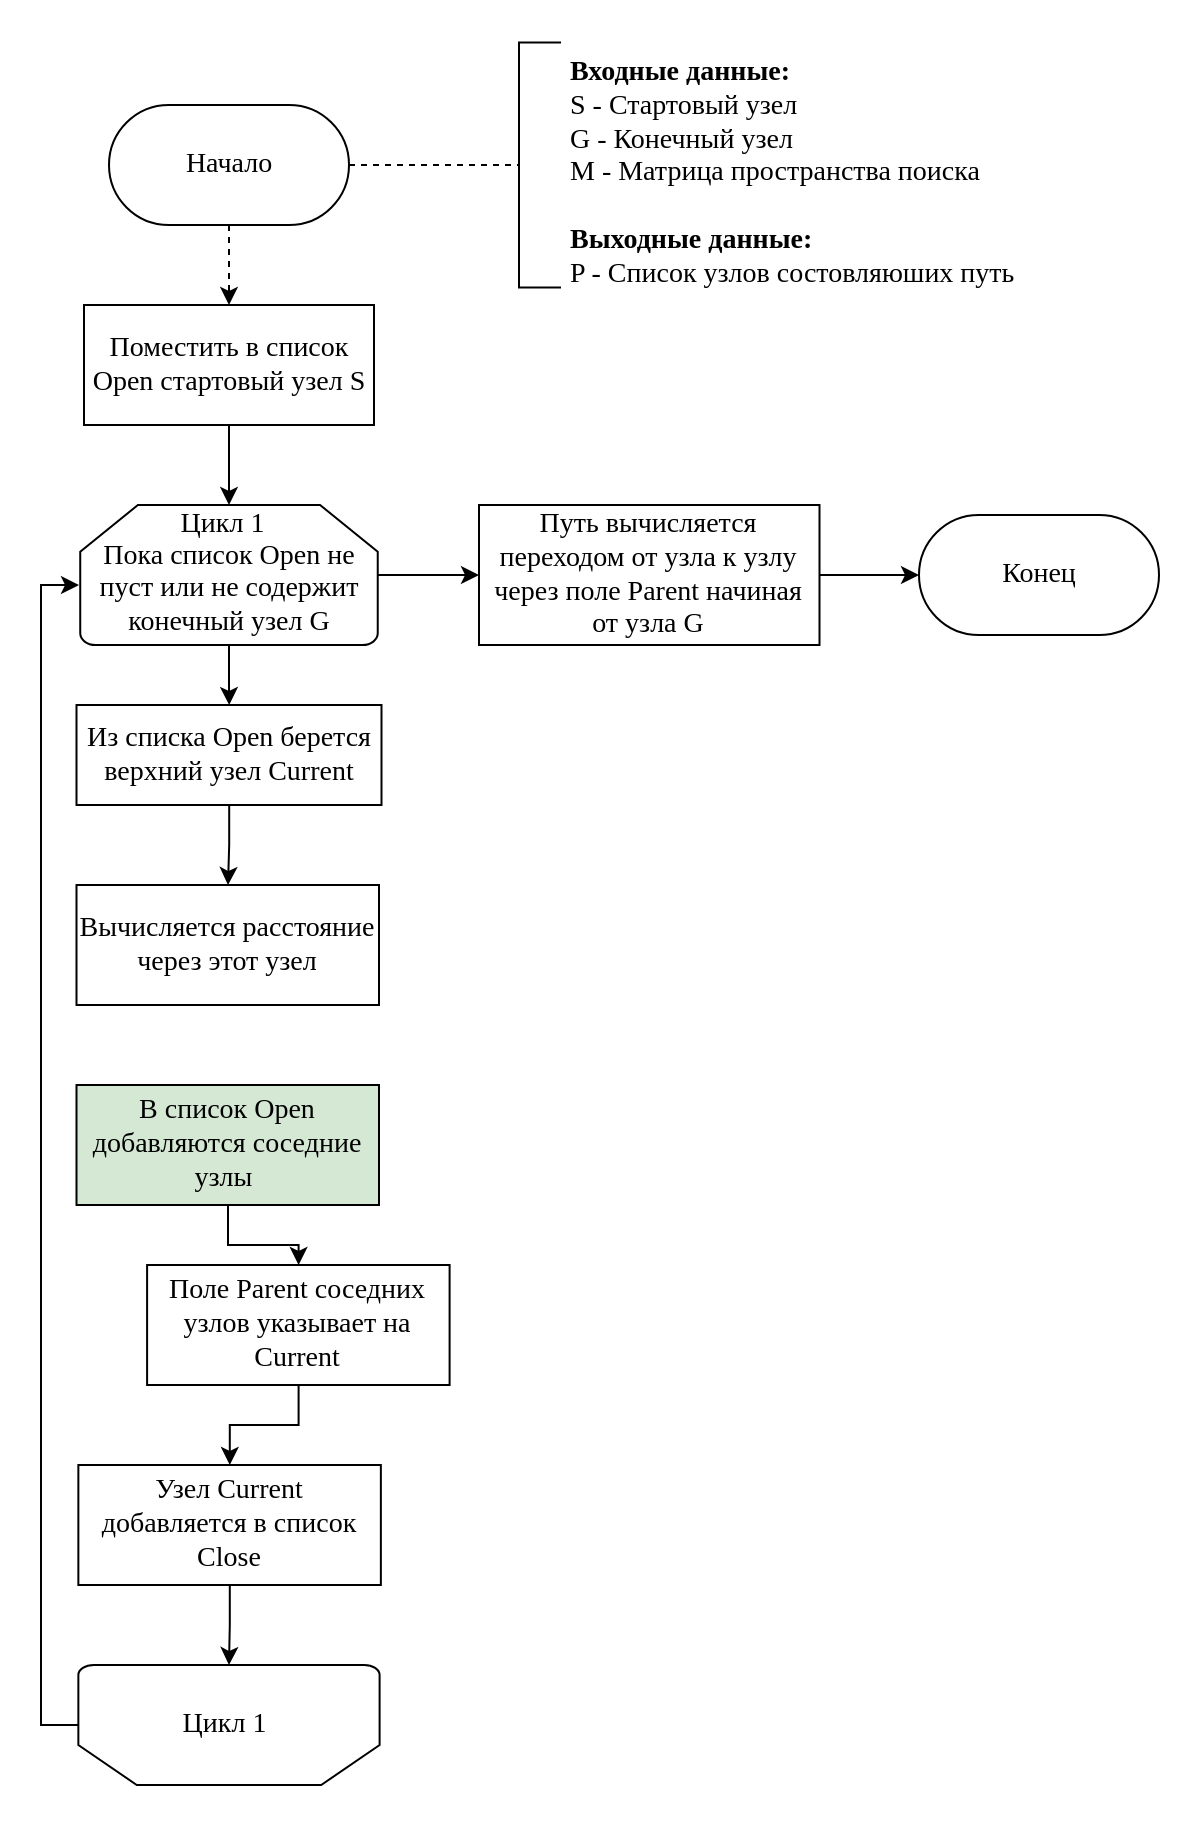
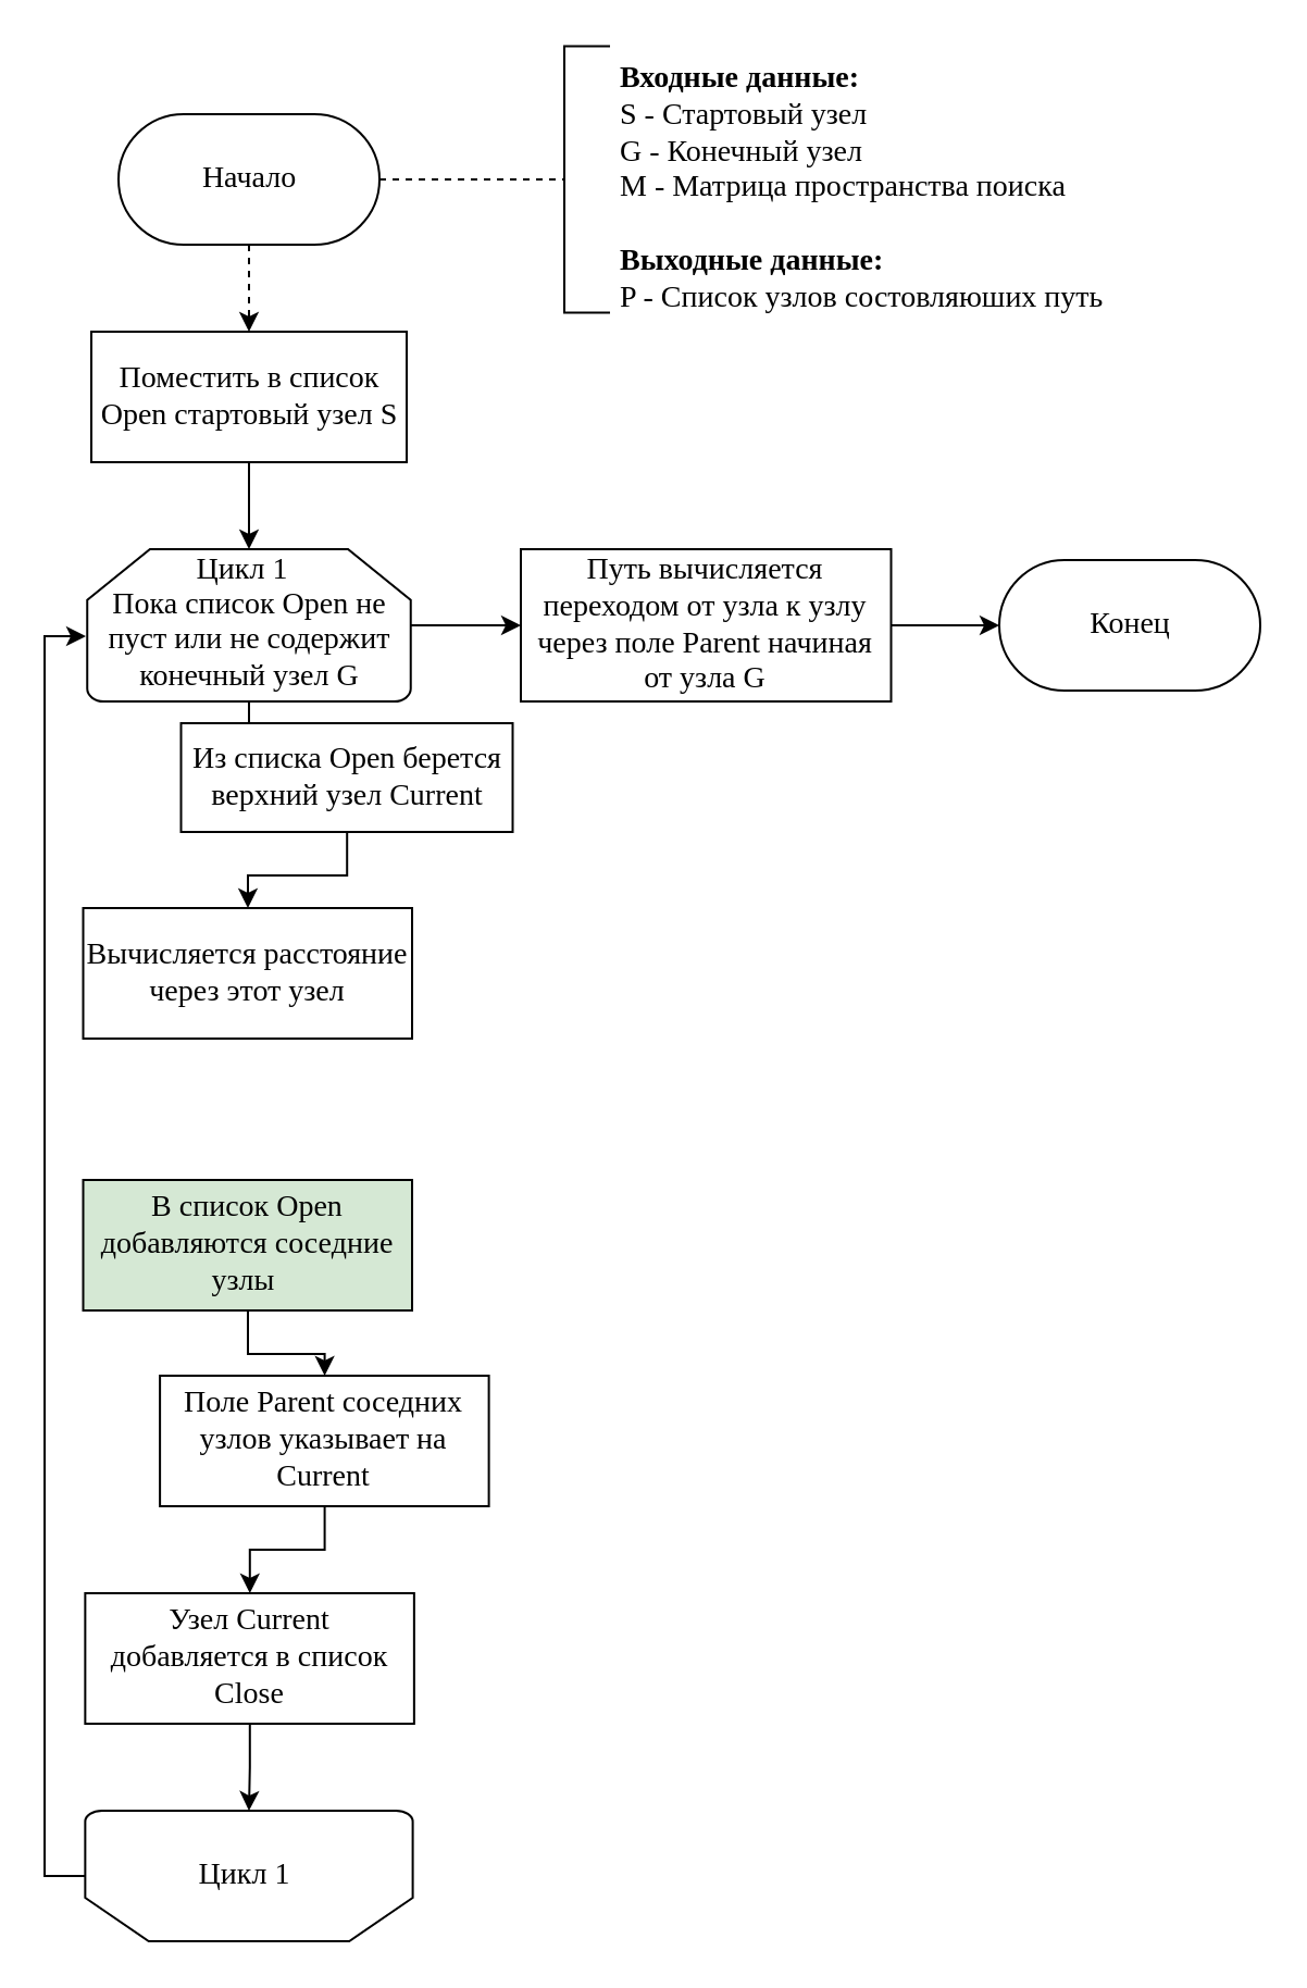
- <mxCell id="12" value="Из списка Open берется верхний узел Current" style="whiteSpace=wrap;html=1;strokeWidth=1;fontSize=14;fontFamily=Times New Roman;" vertex="1" parent="1"><mxGeometry x="37.75" y="352" width="152.5" height="50" as="geometry" /></mxCell>
+ <mxCell id="12" value="Из списка Open берется верхний узел Current" style="whiteSpace=wrap;html=1;strokeWidth=1;fontSize=14;fontFamily=Times New Roman;" vertex="1" parent="1"><mxGeometry x="82.75" y="332" width="152.5" height="50" as="geometry" /></mxCell>
- <mxCell id="13" value="Вычисляется расстояние через этот узел" style="whiteSpace=wrap;html=1;strokeWidth=1;fontFamily=Times New Roman;fontSize=14;" vertex="1" parent="1"><mxGeometry x="37.75" y="442" width="151.25" height="60" as="geometry" /></mxCell>
+ <mxCell id="13" value="Вычисляется расстояние через этот узел" style="whiteSpace=wrap;html=1;strokeWidth=1;fontFamily=Times New Roman;fontSize=14;" vertex="1" parent="1"><mxGeometry x="37.75" y="417" width="151.25" height="60" as="geometry" /></mxCell>
